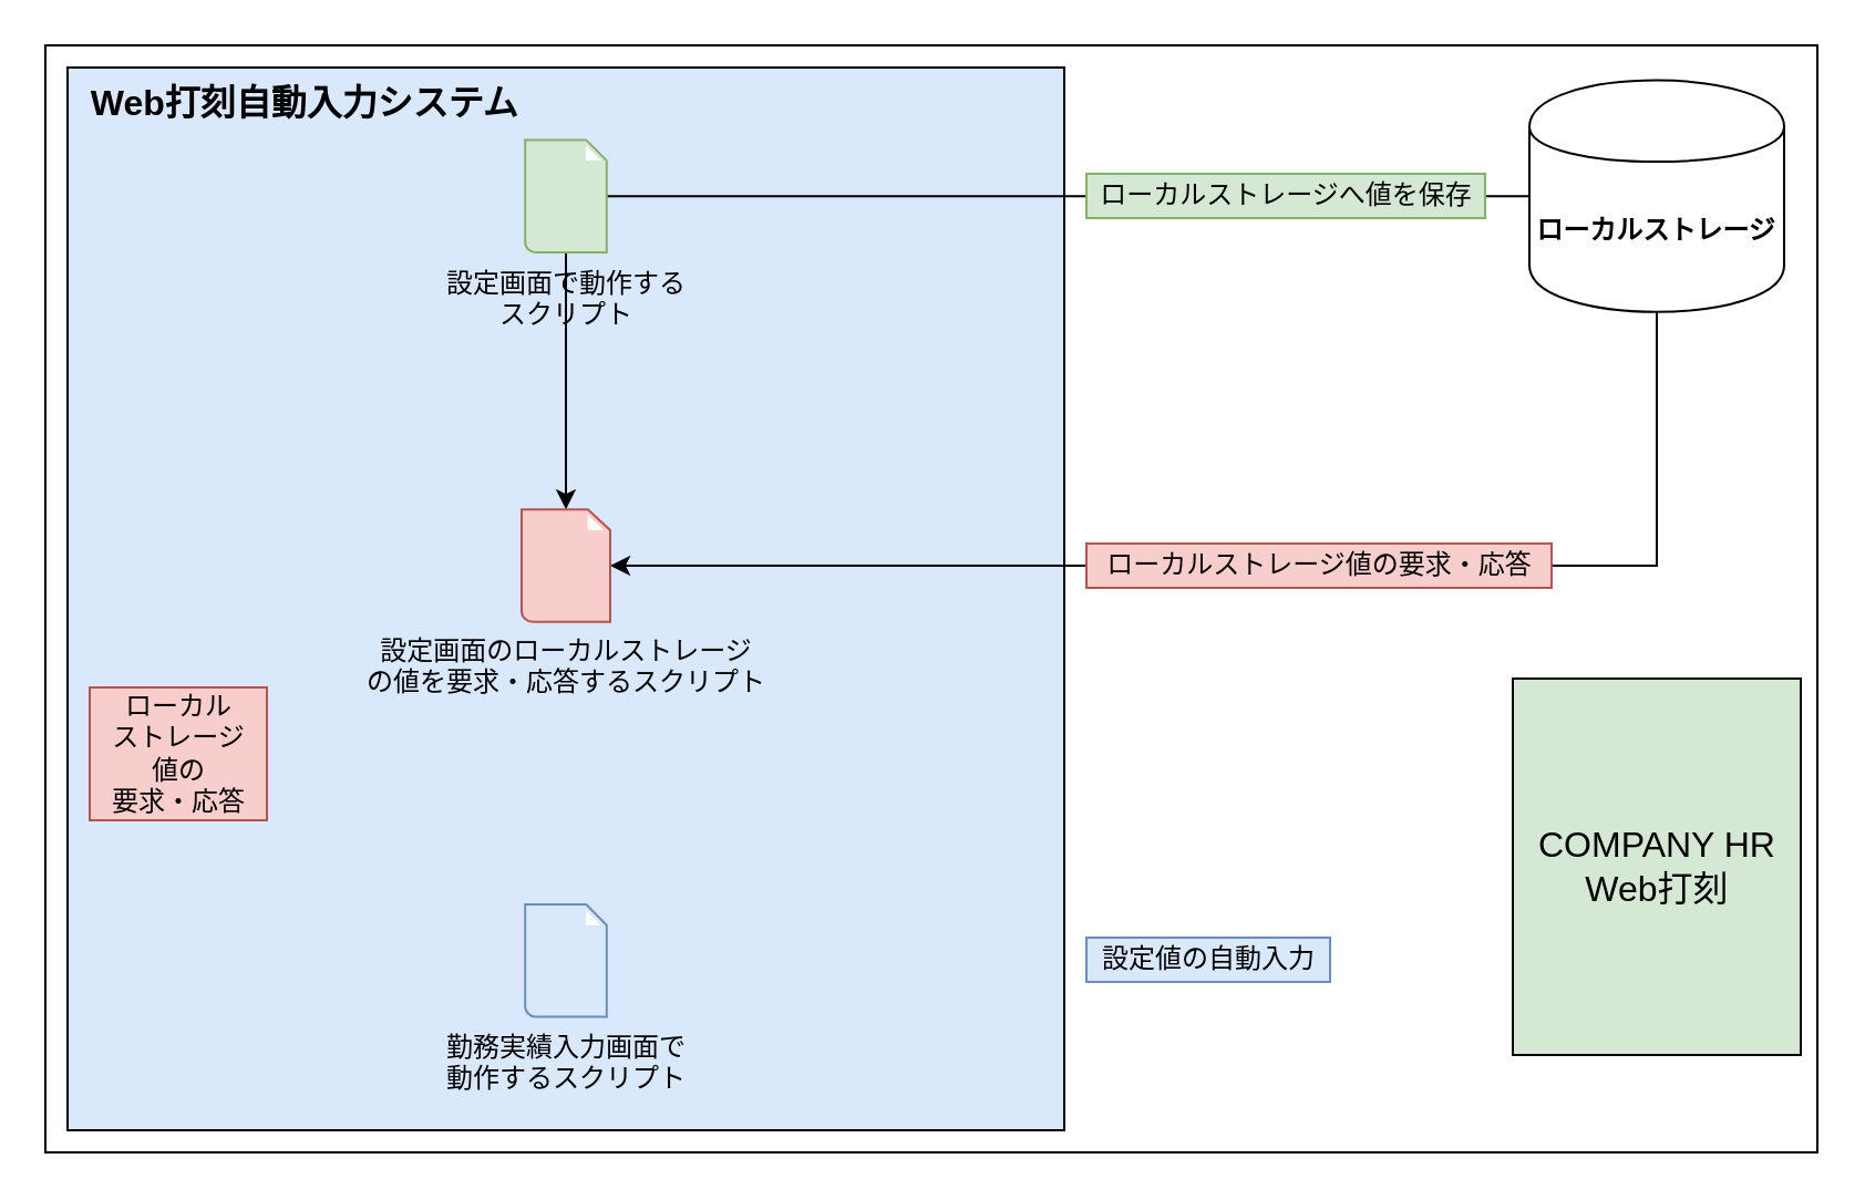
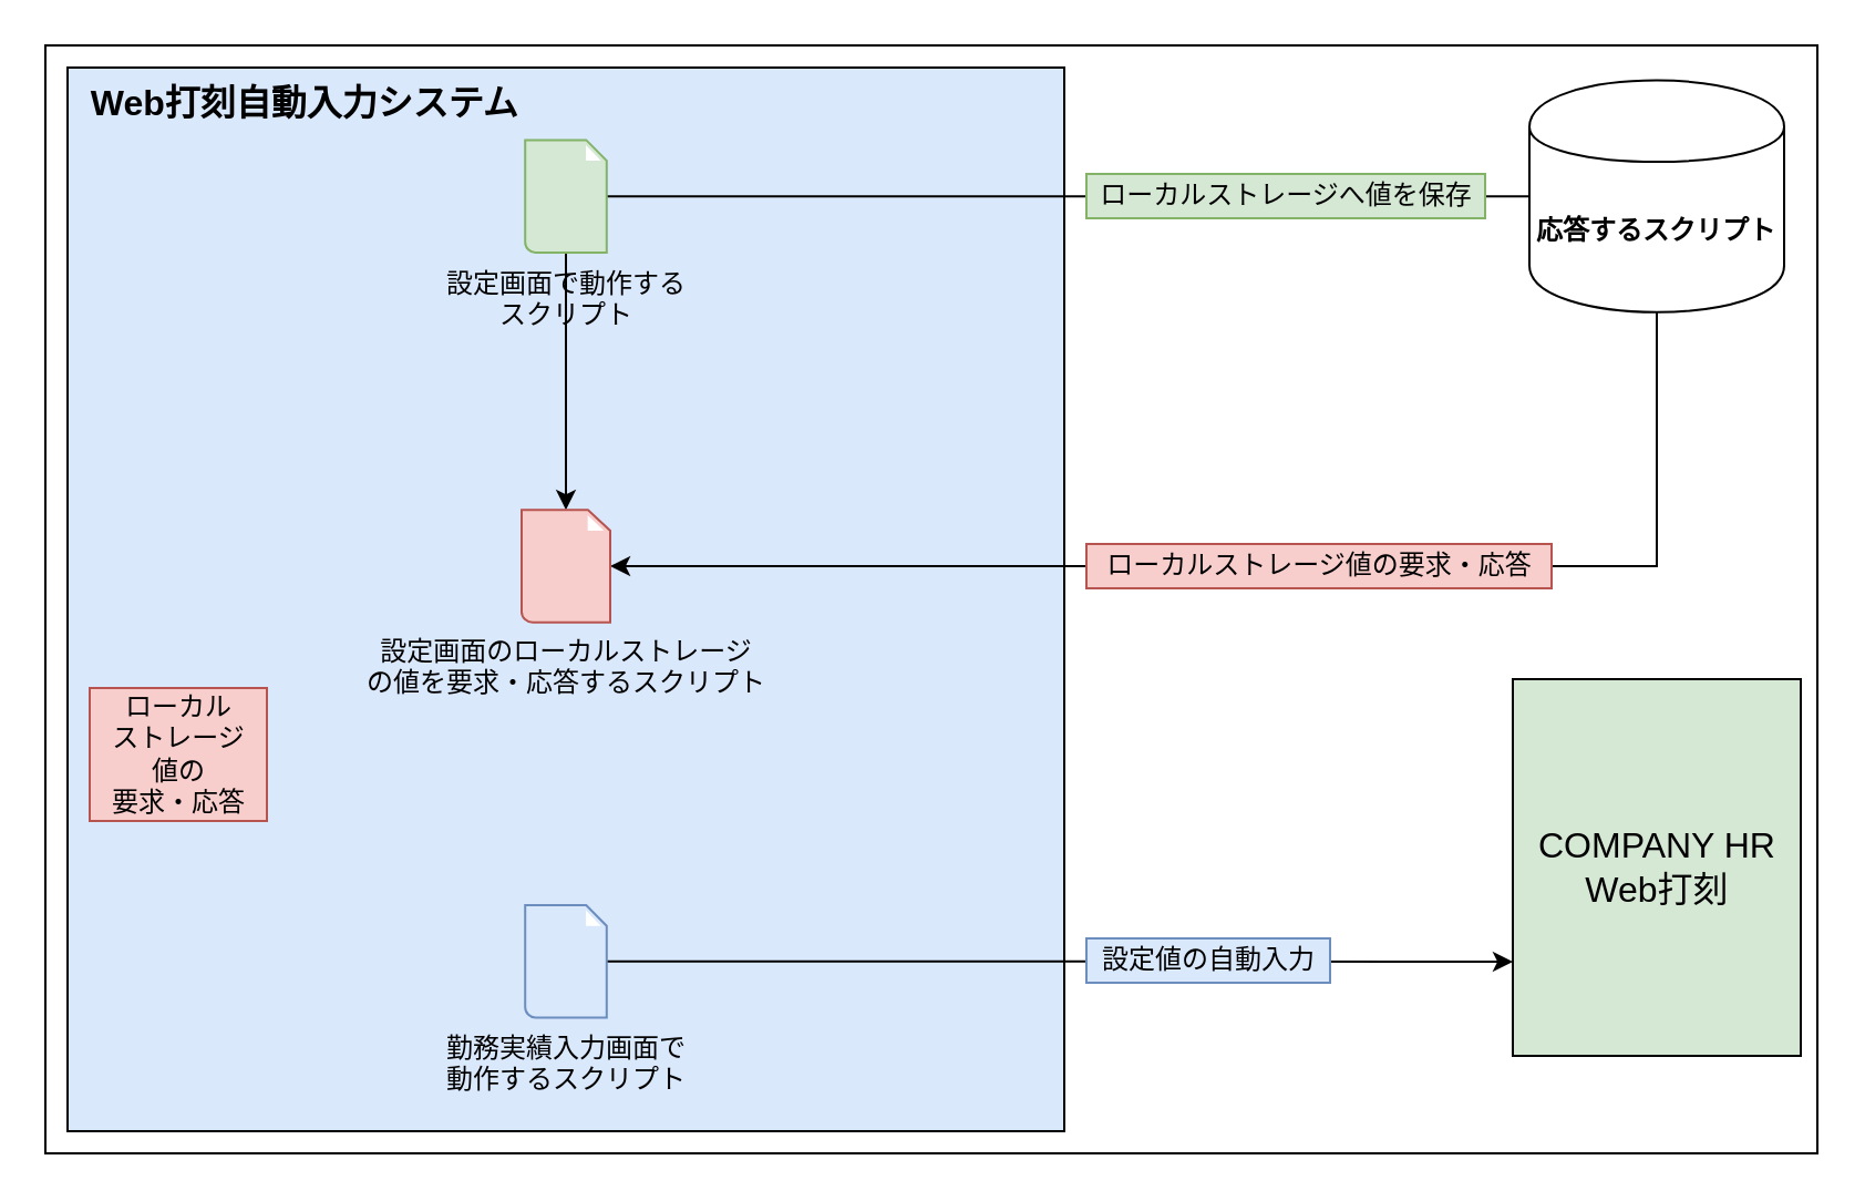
- <mxCell id="8" value="&lt;b&gt;ローカルストレージ&lt;/b&gt;" style="shape=cylinder;whiteSpace=wrap;html=1;boundedLbl=1;backgroundOutline=1;" parent="1" vertex="1"><mxGeometry x="690" y="35.8" width="115" height="104.6" as="geometry" /></mxCell>
+ <mxCell id="8" value="&lt;b&gt;応答するスクリプト&lt;/b&gt;" style="shape=cylinder;whiteSpace=wrap;html=1;boundedLbl=1;backgroundOutline=1;" parent="1" vertex="1"><mxGeometry x="690" y="35.8" width="115" height="104.6" as="geometry" /></mxCell>
+ <mxCell id="9" style="edgeStyle=orthogonalEdgeStyle;rounded=0;orthogonalLoop=1;jettySize=auto;html=1;entryX=0;entryY=0.75;entryDx=0;entryDy=0;" parent="1" source="10" target="5" edge="1"><mxGeometry relative="1" as="geometry" /></mxCell>
